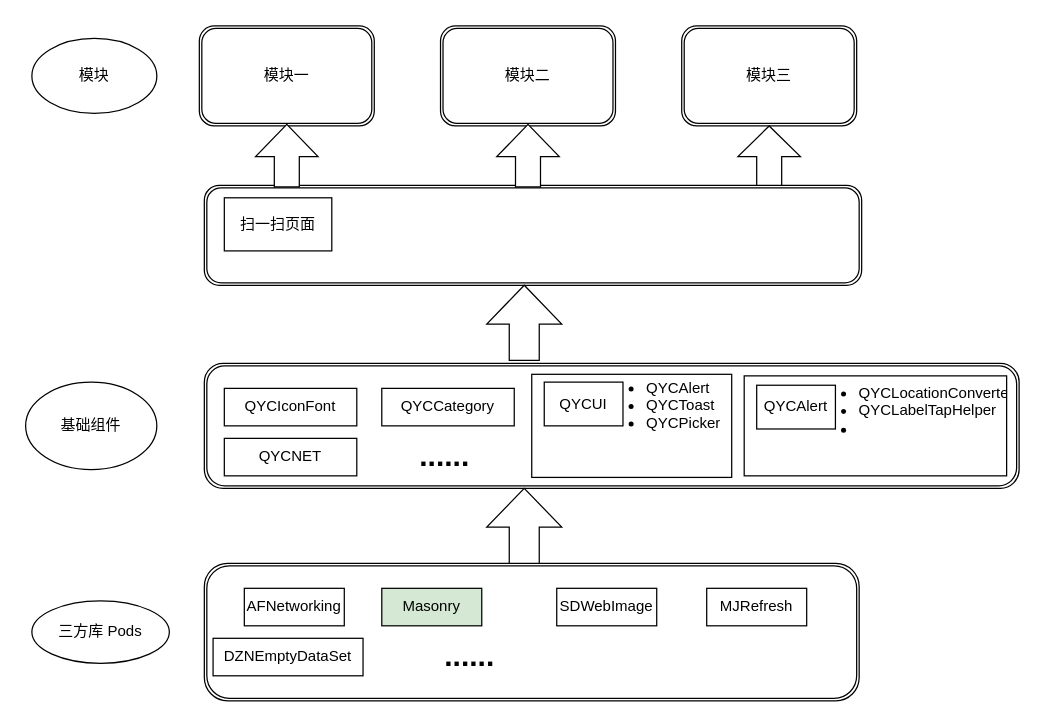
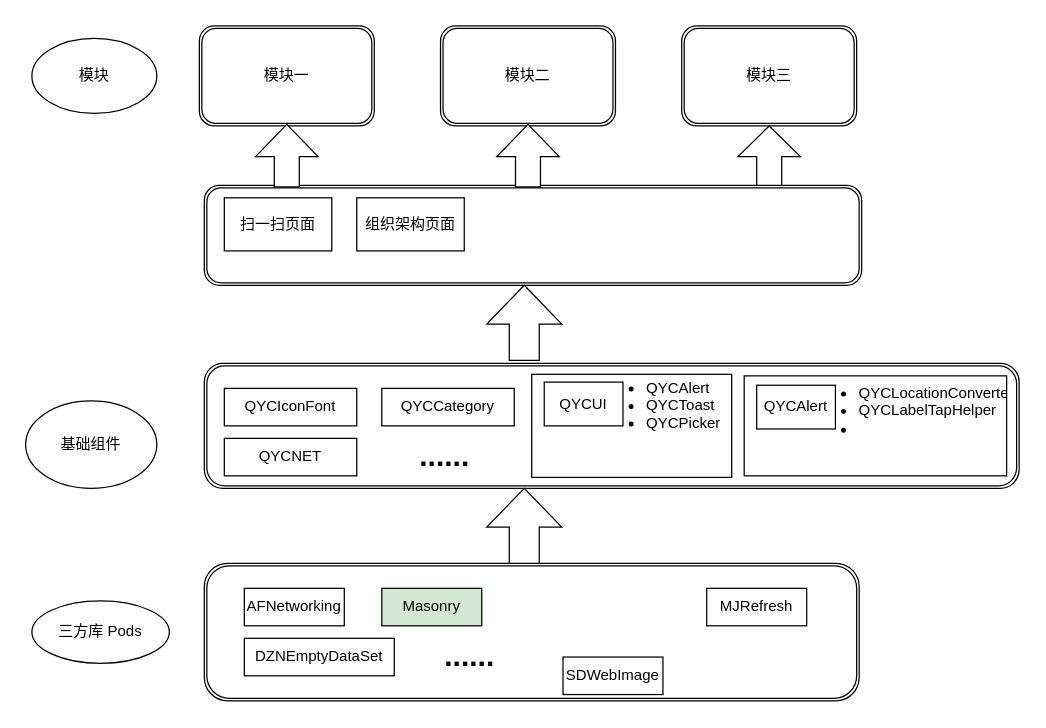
+ <mxCell id="30" value="组织架构页面" style="rounded=0;whiteSpace=wrap;html=1;" vertex="1" parent="1"><mxGeometry x="285" y="157.5" width="86" height="42.5" as="geometry" /></mxCell>
- <mxCell id="13" value="基础组件" style="ellipse;whiteSpace=wrap;html=1;" vertex="1" parent="1"><mxGeometry x="20" y="305" width="105" height="70" as="geometry" /></mxCell>
+ <mxCell id="13" value="基础组件" style="ellipse;whiteSpace=wrap;html=1;" vertex="1" parent="1"><mxGeometry x="20" y="320" width="105" height="70" as="geometry" /></mxCell>
- <mxCell id="8" value="SDWebImage" style="rounded=0;whiteSpace=wrap;html=1;" vertex="1" parent="1"><mxGeometry x="445" y="470" width="80" height="30" as="geometry" /></mxCell>
+ <mxCell id="8" value="SDWebImage" style="rounded=0;whiteSpace=wrap;html=1;" vertex="1" parent="1"><mxGeometry x="450" y="525" width="80" height="30" as="geometry" /></mxCell>
- <mxCell id="12" value="DZNEmptyDataSet" style="rounded=0;whiteSpace=wrap;html=1;" vertex="1" parent="1"><mxGeometry x="170" y="510" width="120" height="30" as="geometry" /></mxCell>
+ <mxCell id="12" value="DZNEmptyDataSet" style="rounded=0;whiteSpace=wrap;html=1;" vertex="1" parent="1"><mxGeometry x="195" y="510" width="120" height="30" as="geometry" /></mxCell>
